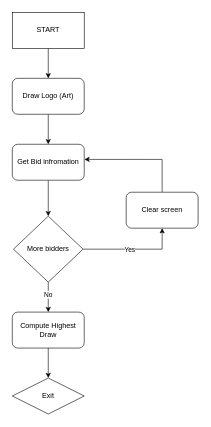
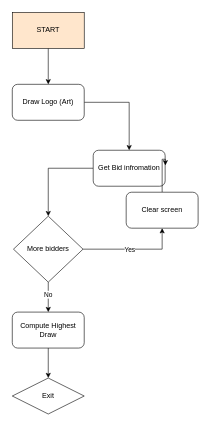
- <mxCell id="3" value="START" style="rounded=0;whiteSpace=wrap;html=1;" vertex="1" parent="1"><mxGeometry x="20" y="20" width="120" height="60" as="geometry" /></mxCell>
+ <mxCell id="3" value="START" style="rounded=0;whiteSpace=wrap;html=1;fillColor=#ffe6cc;" vertex="1" parent="1"><mxGeometry x="20" y="20" width="120" height="60" as="geometry" /></mxCell>
- <mxCell id="5" value="Draw Logo (Art)" style="rounded=1;whiteSpace=wrap;html=1;" vertex="1" parent="1"><mxGeometry x="20" y="130" width="120" height="60" as="geometry" /></mxCell>
+ <mxCell id="5" value="Draw Logo (Art)" style="rounded=1;whiteSpace=wrap;html=1;" vertex="1" parent="1"><mxGeometry x="20" y="140" width="120" height="60" as="geometry" /></mxCell>
- <mxCell id="7" value="Get Bid infromation" style="rounded=1;whiteSpace=wrap;html=1;" vertex="1" parent="1"><mxGeometry x="20" y="240" width="120" height="60" as="geometry" /></mxCell>
+ <mxCell id="7" value="Get Bid infromation" style="rounded=1;whiteSpace=wrap;html=1;" vertex="1" parent="1"><mxGeometry x="155" y="250" width="120" height="60" as="geometry" /></mxCell>
